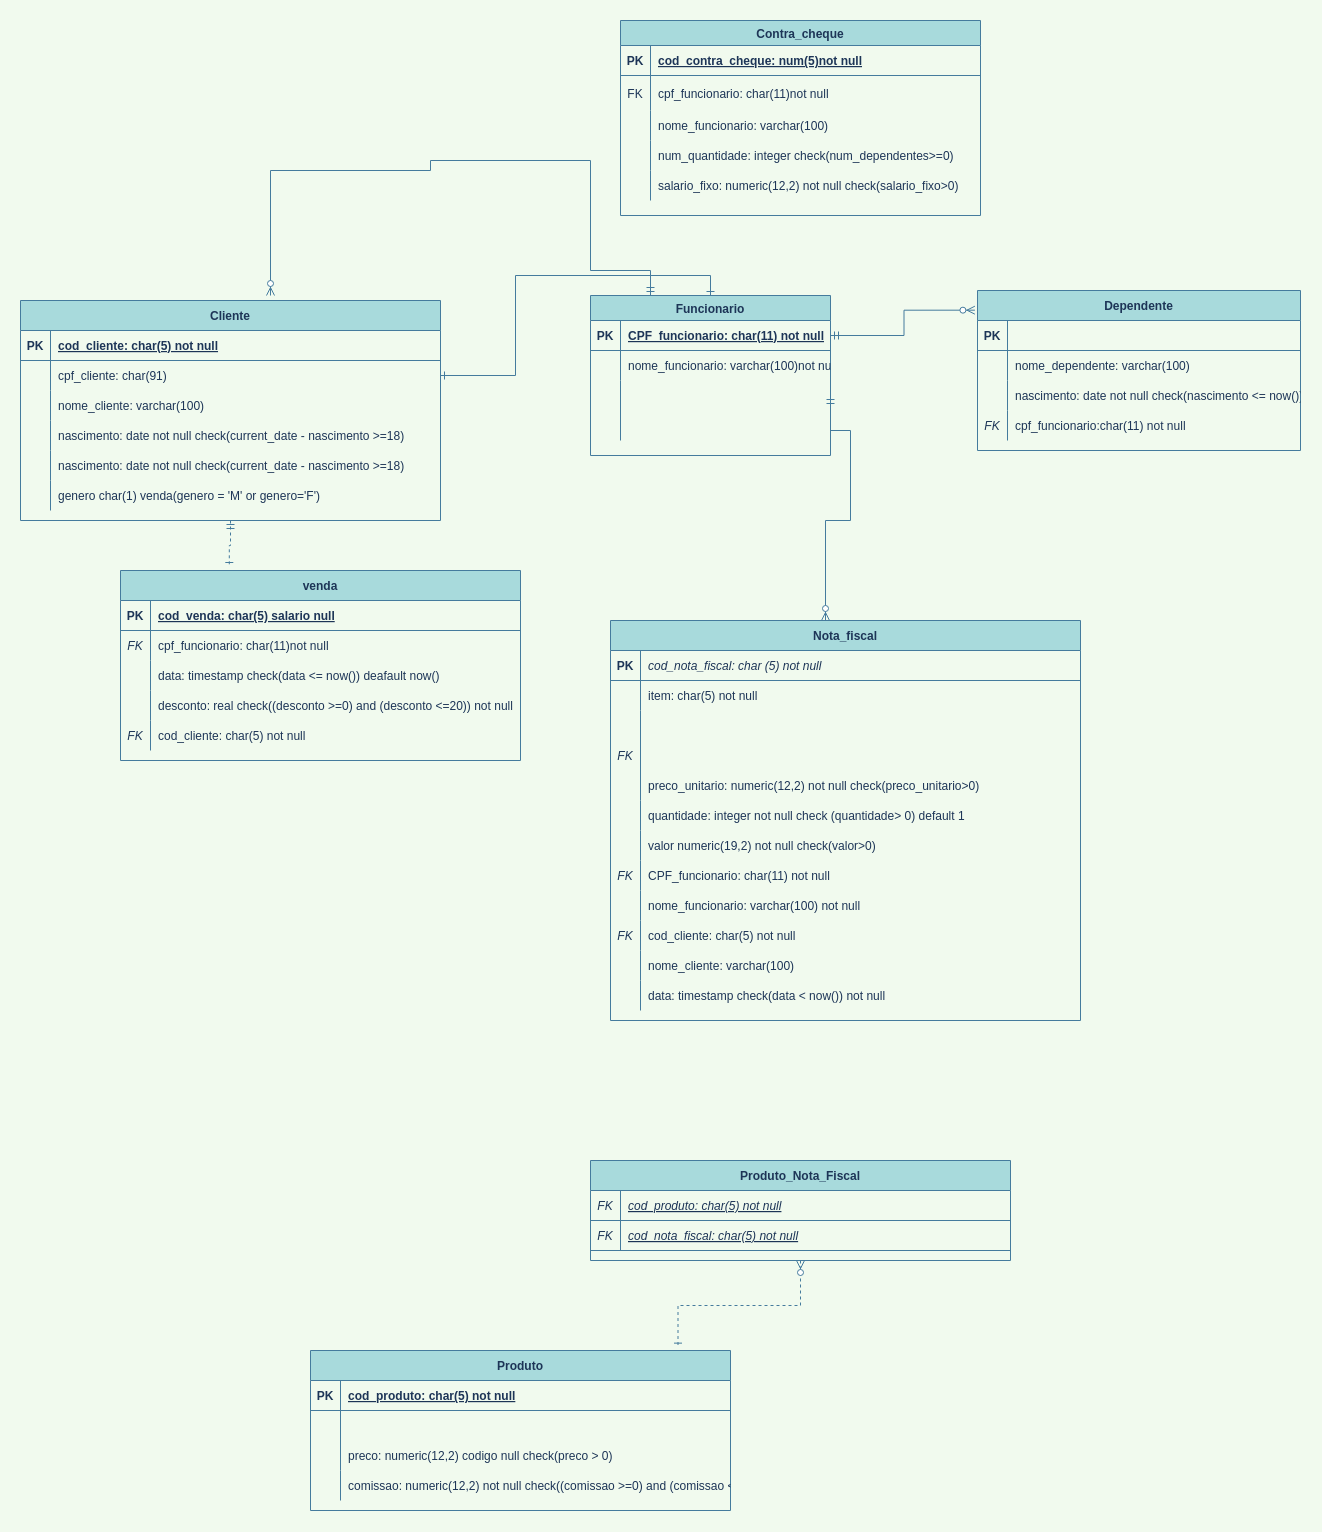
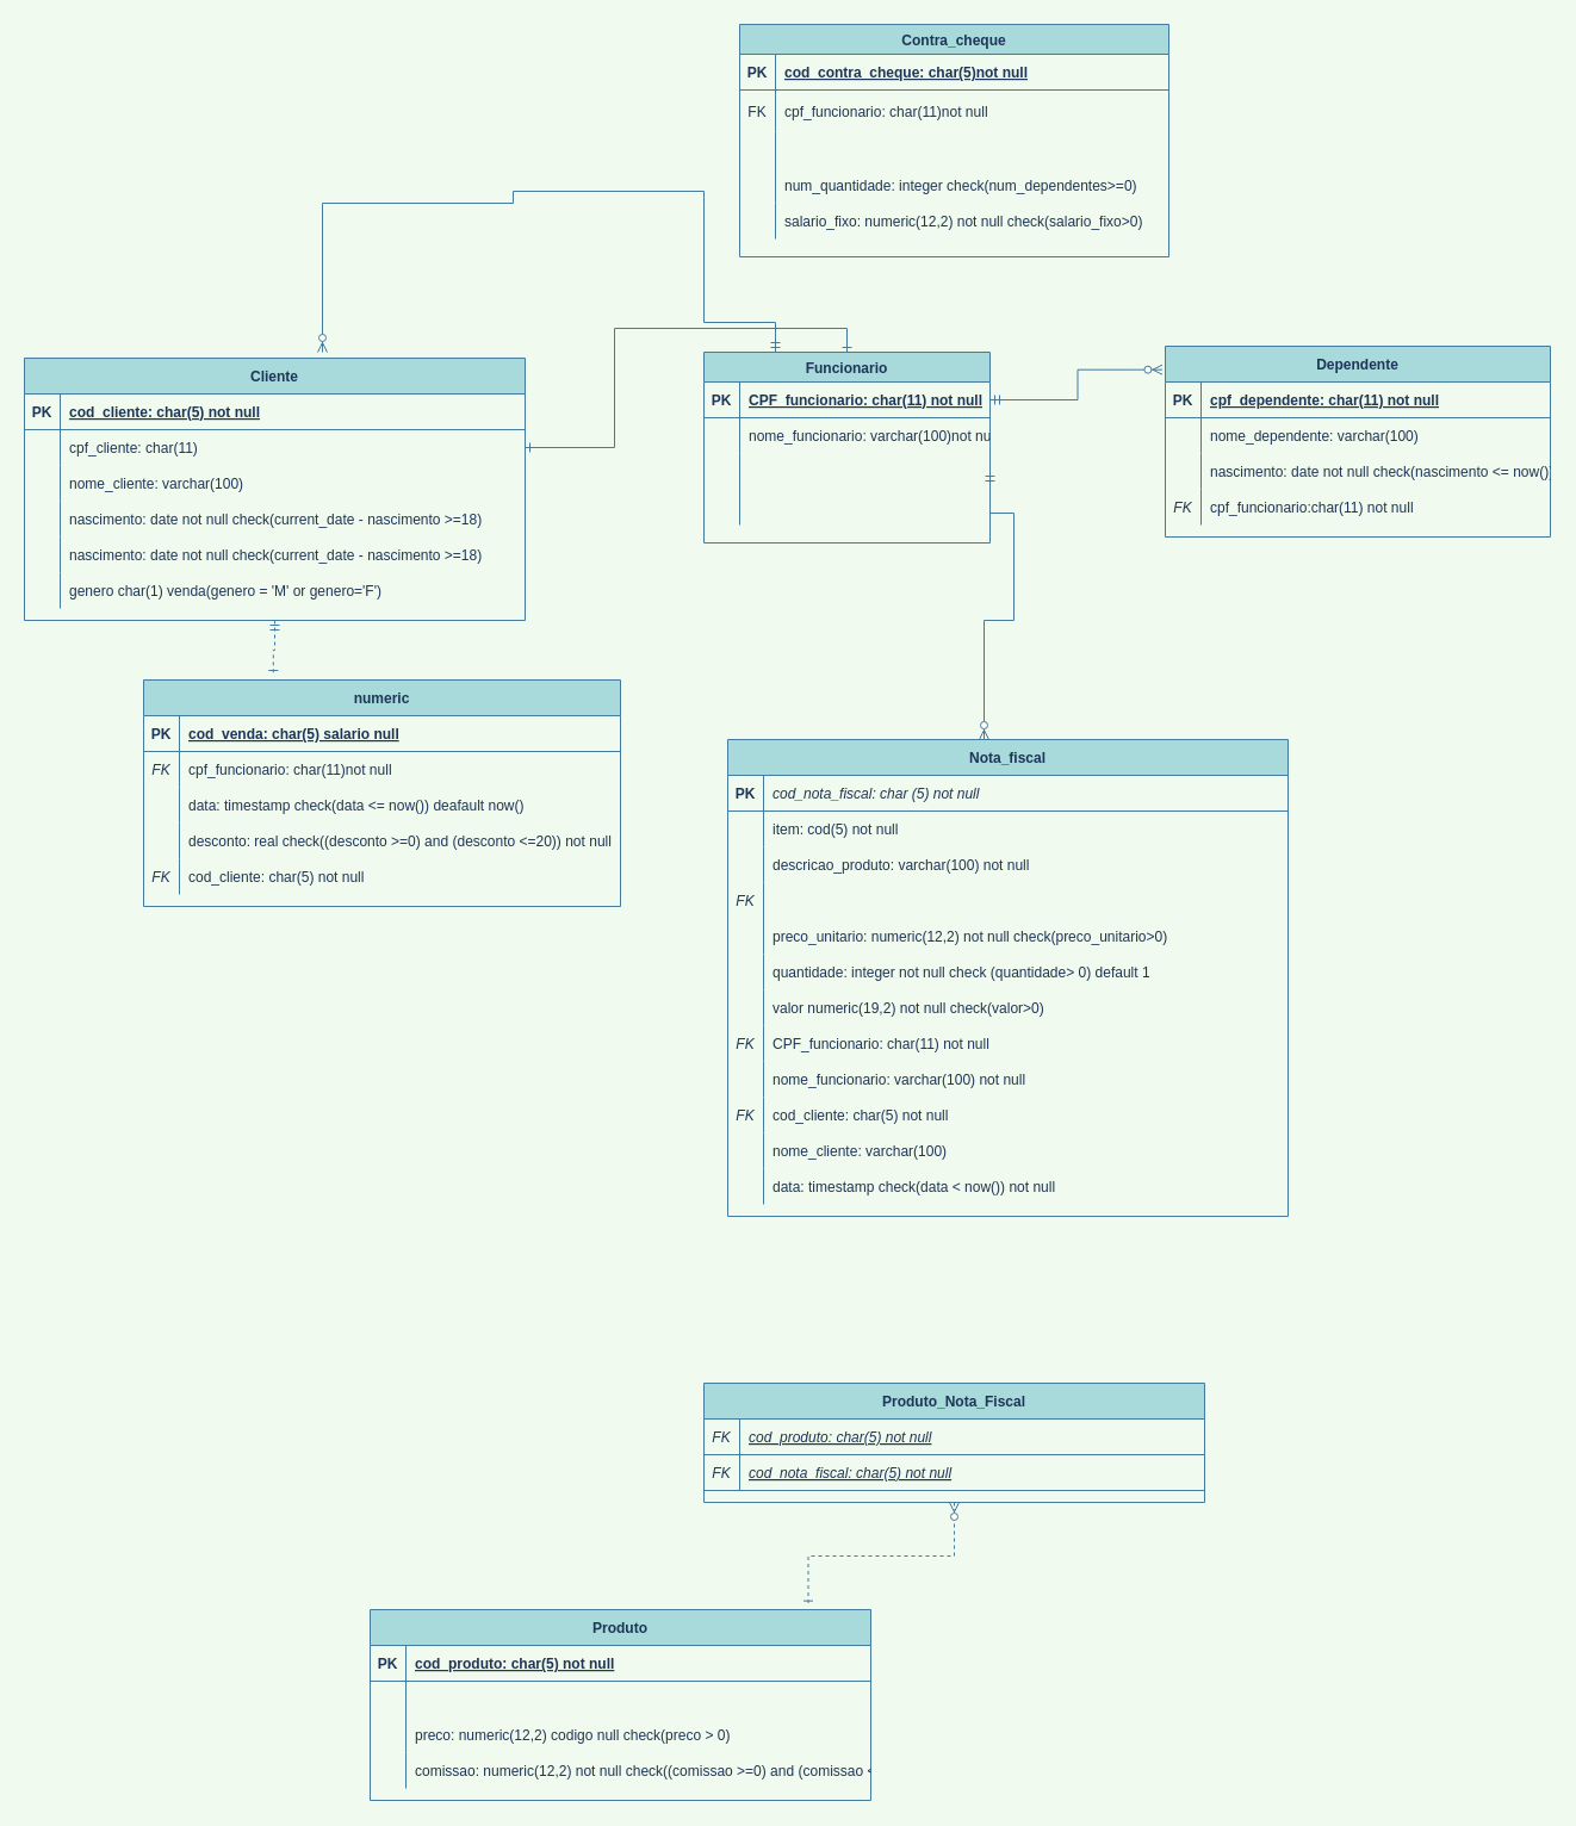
- <mxCell id="110" value="cod_contra_cheque: num(5)not null" style="shape=partialRectangle;connectable=0;fillColor=none;top=0;left=0;bottom=0;right=0;align=left;spacingLeft=6;fontStyle=5;overflow=hidden;strokeColor=#457B9D;fontColor=#1D3557;" parent="108" vertex="1"><mxGeometry x="30" width="330" height="30" as="geometry" /></mxCell>
+ <mxCell id="110" value="cod_contra_cheque: char(5)not null" style="shape=partialRectangle;connectable=0;fillColor=none;top=0;left=0;bottom=0;right=0;align=left;spacingLeft=6;fontStyle=5;overflow=hidden;strokeColor=#457B9D;fontColor=#1D3557;" parent="108" vertex="1"><mxGeometry x="30" width="330" height="30" as="geometry" /></mxCell>
- <mxCell id="116" value="nome_funcionario: varchar(100)" style="shape=partialRectangle;connectable=0;fillColor=none;top=0;left=0;bottom=0;right=0;align=left;spacingLeft=6;overflow=hidden;strokeColor=#457B9D;fontColor=#1D3557;" parent="114" vertex="1"><mxGeometry x="30" width="330" height="30" as="geometry" /></mxCell>
+ <mxCell id="39" value="cpf_dependente: char(11) not null" style="shape=partialRectangle;connectable=0;fillColor=none;top=0;left=0;bottom=0;right=0;align=left;spacingLeft=6;fontStyle=5;overflow=hidden;strokeColor=#457B9D;fontColor=#1D3557;" parent="37" vertex="1"><mxGeometry x="30" width="293" height="30" as="geometry" /></mxCell>
- <mxCell id="9" value="cpf_cliente: char(91)" style="shape=partialRectangle;connectable=0;fillColor=none;top=0;left=0;bottom=0;right=0;align=left;spacingLeft=6;overflow=hidden;strokeColor=#457B9D;fontColor=#1D3557;" parent="7" vertex="1"><mxGeometry x="30" width="390" height="30" as="geometry" /></mxCell>
+ <mxCell id="9" value="cpf_cliente: char(11)" style="shape=partialRectangle;connectable=0;fillColor=none;top=0;left=0;bottom=0;right=0;align=left;spacingLeft=6;overflow=hidden;strokeColor=#457B9D;fontColor=#1D3557;" parent="7" vertex="1"><mxGeometry x="30" width="390" height="30" as="geometry" /></mxCell>
- <mxCell id="123" value="venda" style="shape=table;startSize=30;container=1;collapsible=1;childLayout=tableLayout;fixedRows=1;rowLines=0;fontStyle=1;align=center;resizeLast=1;fillColor=#A8DADC;strokeColor=#457B9D;fontColor=#1D3557;" parent="1" vertex="1"><mxGeometry x="120" y="570" width="400" height="190" as="geometry" /></mxCell>
+ <mxCell id="123" value="numeric" style="shape=table;startSize=30;container=1;collapsible=1;childLayout=tableLayout;fixedRows=1;rowLines=0;fontStyle=1;align=center;resizeLast=1;fillColor=#A8DADC;strokeColor=#457B9D;fontColor=#1D3557;" parent="1" vertex="1"><mxGeometry x="120" y="570" width="400" height="190" as="geometry" /></mxCell>
- <mxCell id="67" value="item: char(5) not null" style="shape=partialRectangle;connectable=0;fillColor=none;top=0;left=0;bottom=0;right=0;align=left;spacingLeft=6;overflow=hidden;strokeColor=#457B9D;fontColor=#1D3557;" parent="65" vertex="1"><mxGeometry x="30" width="440.0" height="30" as="geometry" /></mxCell>
+ <mxCell id="67" value="item: cod(5) not null" style="shape=partialRectangle;connectable=0;fillColor=none;top=0;left=0;bottom=0;right=0;align=left;spacingLeft=6;overflow=hidden;strokeColor=#457B9D;fontColor=#1D3557;" parent="65" vertex="1"><mxGeometry x="30" width="440.0" height="30" as="geometry" /></mxCell>
+ <mxCell id="70" value="descricao_produto: varchar(100) not null" style="shape=partialRectangle;connectable=0;fillColor=none;top=0;left=0;bottom=0;right=0;align=left;spacingLeft=6;overflow=hidden;strokeColor=#457B9D;fontColor=#1D3557;" parent="68" vertex="1"><mxGeometry x="30" width="440.0" height="30" as="geometry" /></mxCell>
